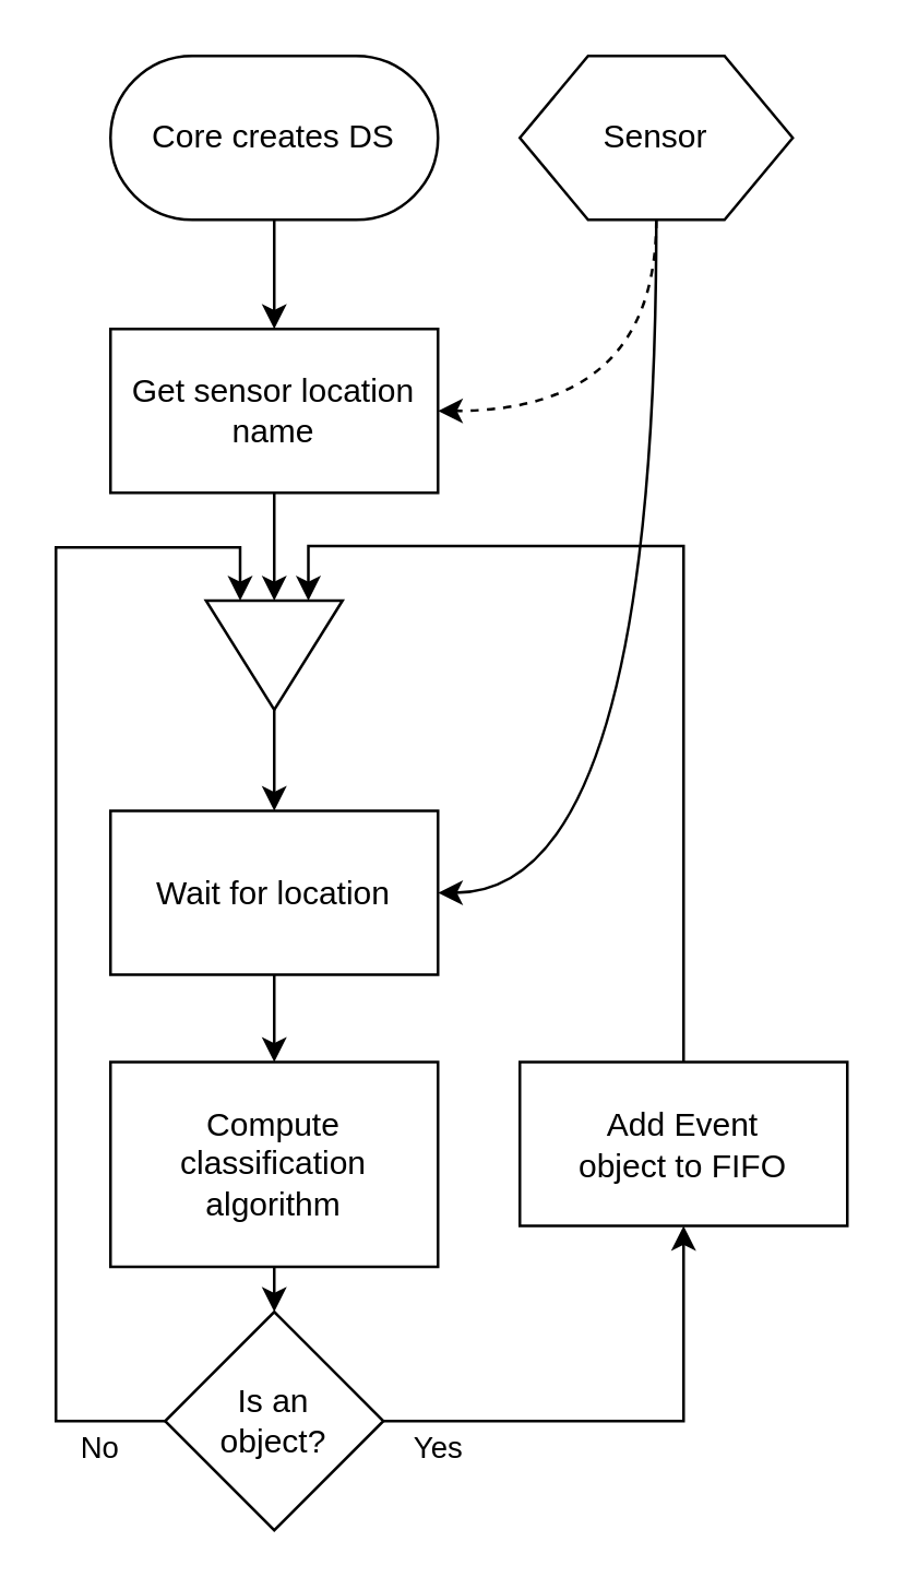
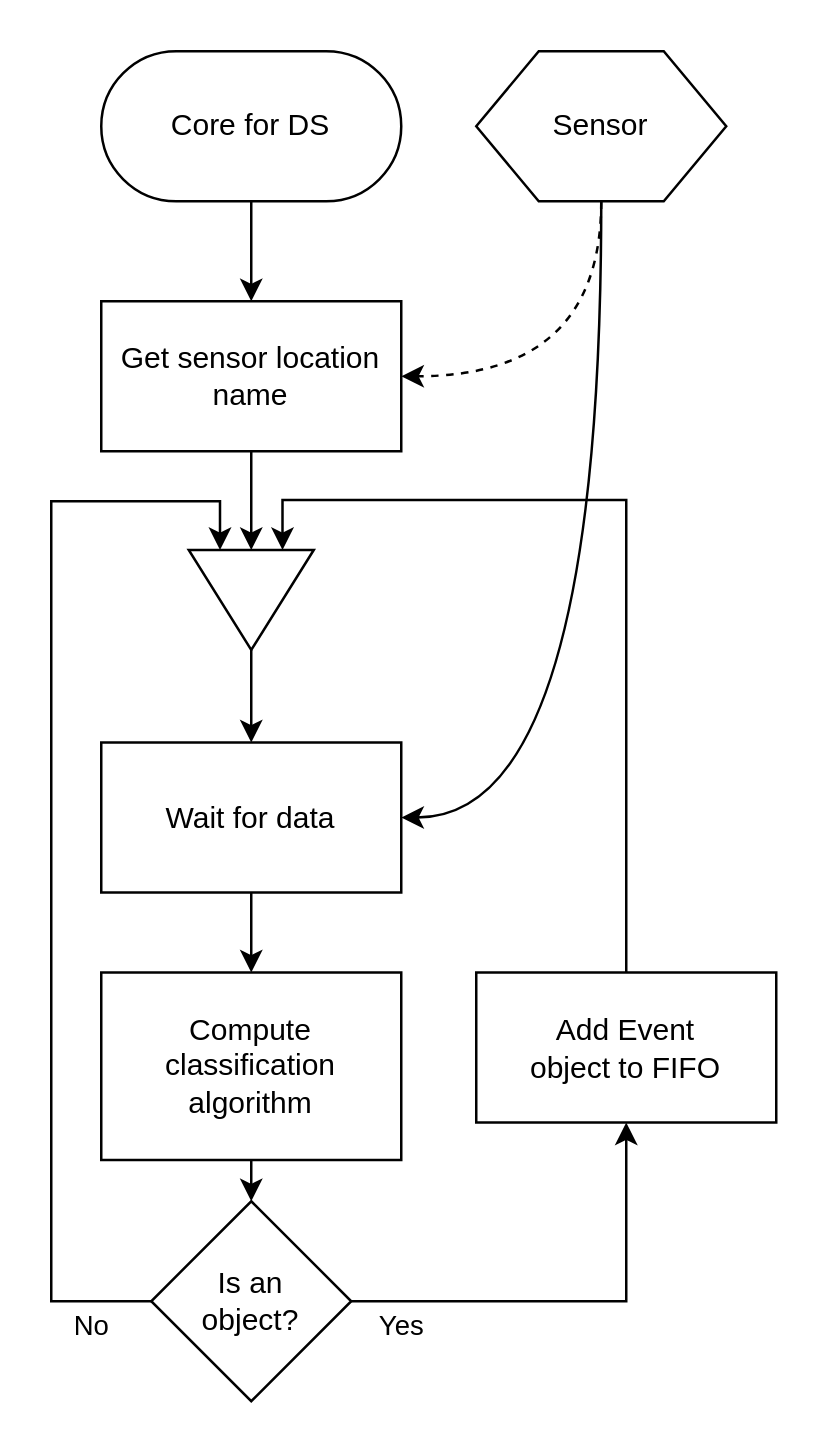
- <mxCell id="3" value="Core creates DS" style="rounded=1;whiteSpace=wrap;html=1;arcSize=50;" parent="2" vertex="1"><mxGeometry x="20" width="120" height="60" as="geometry" /></mxCell>
+ <mxCell id="3" value="Core for DS" style="rounded=1;whiteSpace=wrap;html=1;arcSize=50;" parent="2" vertex="1"><mxGeometry x="20" width="120" height="60" as="geometry" /></mxCell>
- <mxCell id="15" value="Wait for location" style="rounded=1;whiteSpace=wrap;html=1;arcSize=0;" parent="2" vertex="1"><mxGeometry x="20" y="276.5" width="120" height="60" as="geometry" /></mxCell>
+ <mxCell id="15" value="Wait for data" style="rounded=1;whiteSpace=wrap;html=1;arcSize=0;" parent="2" vertex="1"><mxGeometry x="20" y="276.5" width="120" height="60" as="geometry" /></mxCell>
